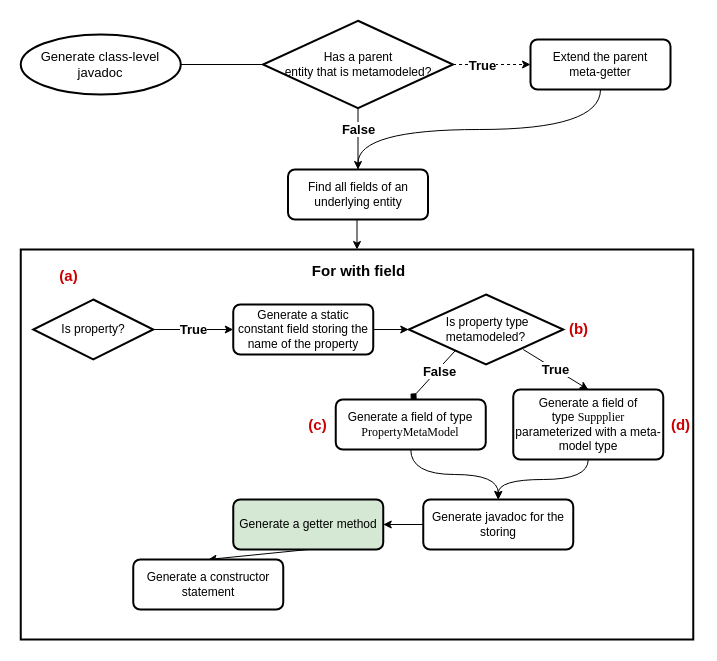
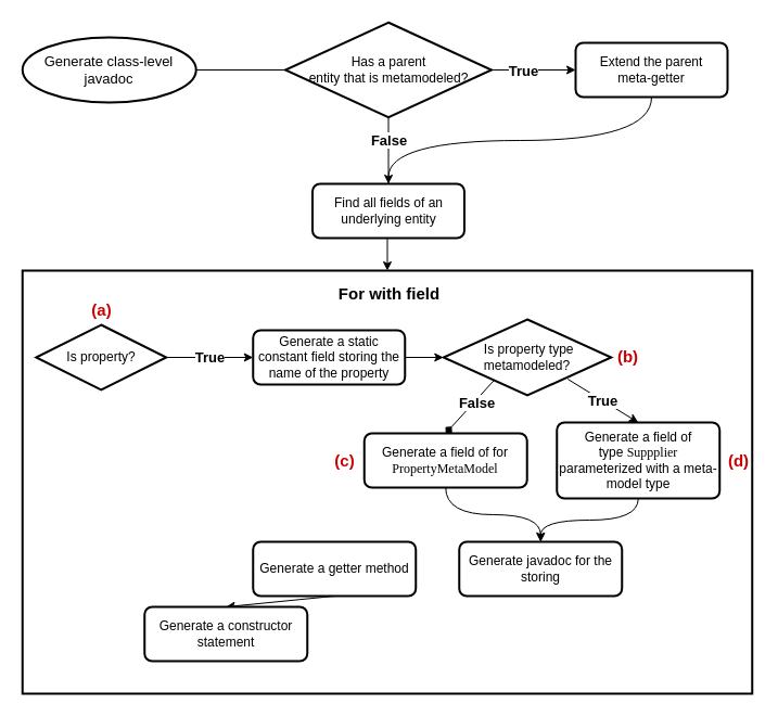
- <mxCell id="34" style="edgeStyle=orthogonalEdgeStyle;rounded=0;orthogonalLoop=1;jettySize=auto;html=1;exitX=1;exitY=0.5;exitDx=0;exitDy=0;exitPerimeter=0;entryX=0;entryY=0.5;entryDx=0;entryDy=0;fontSize=13;dashed=1;" parent="1" source="37" target="33" edge="1"><mxGeometry relative="1" as="geometry" /></mxCell>
+ <mxCell id="34" style="edgeStyle=orthogonalEdgeStyle;rounded=0;orthogonalLoop=1;jettySize=auto;html=1;exitX=1;exitY=0.5;exitDx=0;exitDy=0;exitPerimeter=0;entryX=0;entryY=0.5;entryDx=0;entryDy=0;fontSize=13;" parent="1" source="37" target="33" edge="1"><mxGeometry relative="1" as="geometry" /></mxCell>
- <mxCell id="17" value="&lt;font style=&quot;font-size: 15px;&quot; color=&quot;#CC0000&quot;&gt;&lt;b style=&quot;font-size: 15px;&quot;&gt;(a)&lt;/b&gt;&lt;/font&gt;" style="text;html=1;align=center;verticalAlign=middle;resizable=0;points=[];autosize=1;strokeColor=none;fillColor=none;fontSize=15;fontColor=#000000;" parent="1" vertex="1"><mxGeometry x="52.75" y="265" width="30" height="20" as="geometry" /></mxCell>
+ <mxCell id="17" value="&lt;font style=&quot;font-size: 15px;&quot; color=&quot;#CC0000&quot;&gt;&lt;b style=&quot;font-size: 15px;&quot;&gt;(a)&lt;/b&gt;&lt;/font&gt;" style="text;html=1;align=center;verticalAlign=middle;resizable=0;points=[];autosize=1;strokeColor=none;fillColor=none;fontSize=15;fontColor=#000000;" parent="1" vertex="1"><mxGeometry x="77.75" y="275" width="30" height="20" as="geometry" /></mxCell>
- <mxCell id="20" value="Generate a field of type &lt;font face=&quot;Ubuntu Mono&quot;&gt;PropertyMetaModel&lt;/font&gt;" style="rounded=1;whiteSpace=wrap;html=1;absoluteArcSize=1;arcSize=14;strokeWidth=2;" parent="1" vertex="1"><mxGeometry x="335.25" y="399" width="150" height="50" as="geometry" /></mxCell>
+ <mxCell id="20" value="Generate a field of for &lt;font face=&quot;Ubuntu Mono&quot;&gt;PropertyMetaModel&lt;/font&gt;" style="rounded=1;whiteSpace=wrap;html=1;absoluteArcSize=1;arcSize=14;strokeWidth=2;" parent="1" vertex="1"><mxGeometry x="335.25" y="399" width="150" height="50" as="geometry" /></mxCell>
- <mxCell id="24" value="Generate a getter method" style="rounded=1;whiteSpace=wrap;html=1;absoluteArcSize=1;arcSize=14;strokeWidth=2;fillColor=#d5e8d4;" parent="1" vertex="1"><mxGeometry x="232.75" y="499" width="150" height="50" as="geometry" /></mxCell>
+ <mxCell id="24" value="Generate a getter method" style="rounded=1;whiteSpace=wrap;html=1;absoluteArcSize=1;arcSize=14;strokeWidth=2;" parent="1" vertex="1"><mxGeometry x="232.75" y="499" width="150" height="50" as="geometry" /></mxCell>
- <mxCell id="28" style="edgeStyle=orthogonalEdgeStyle;rounded=0;orthogonalLoop=1;jettySize=auto;html=1;exitX=0;exitY=0.5;exitDx=0;exitDy=0;entryX=1;entryY=0.5;entryDx=0;entryDy=0;" edge="1" parent="1" source="29" target="24"><mxGeometry relative="1" as="geometry" /></mxCell>
